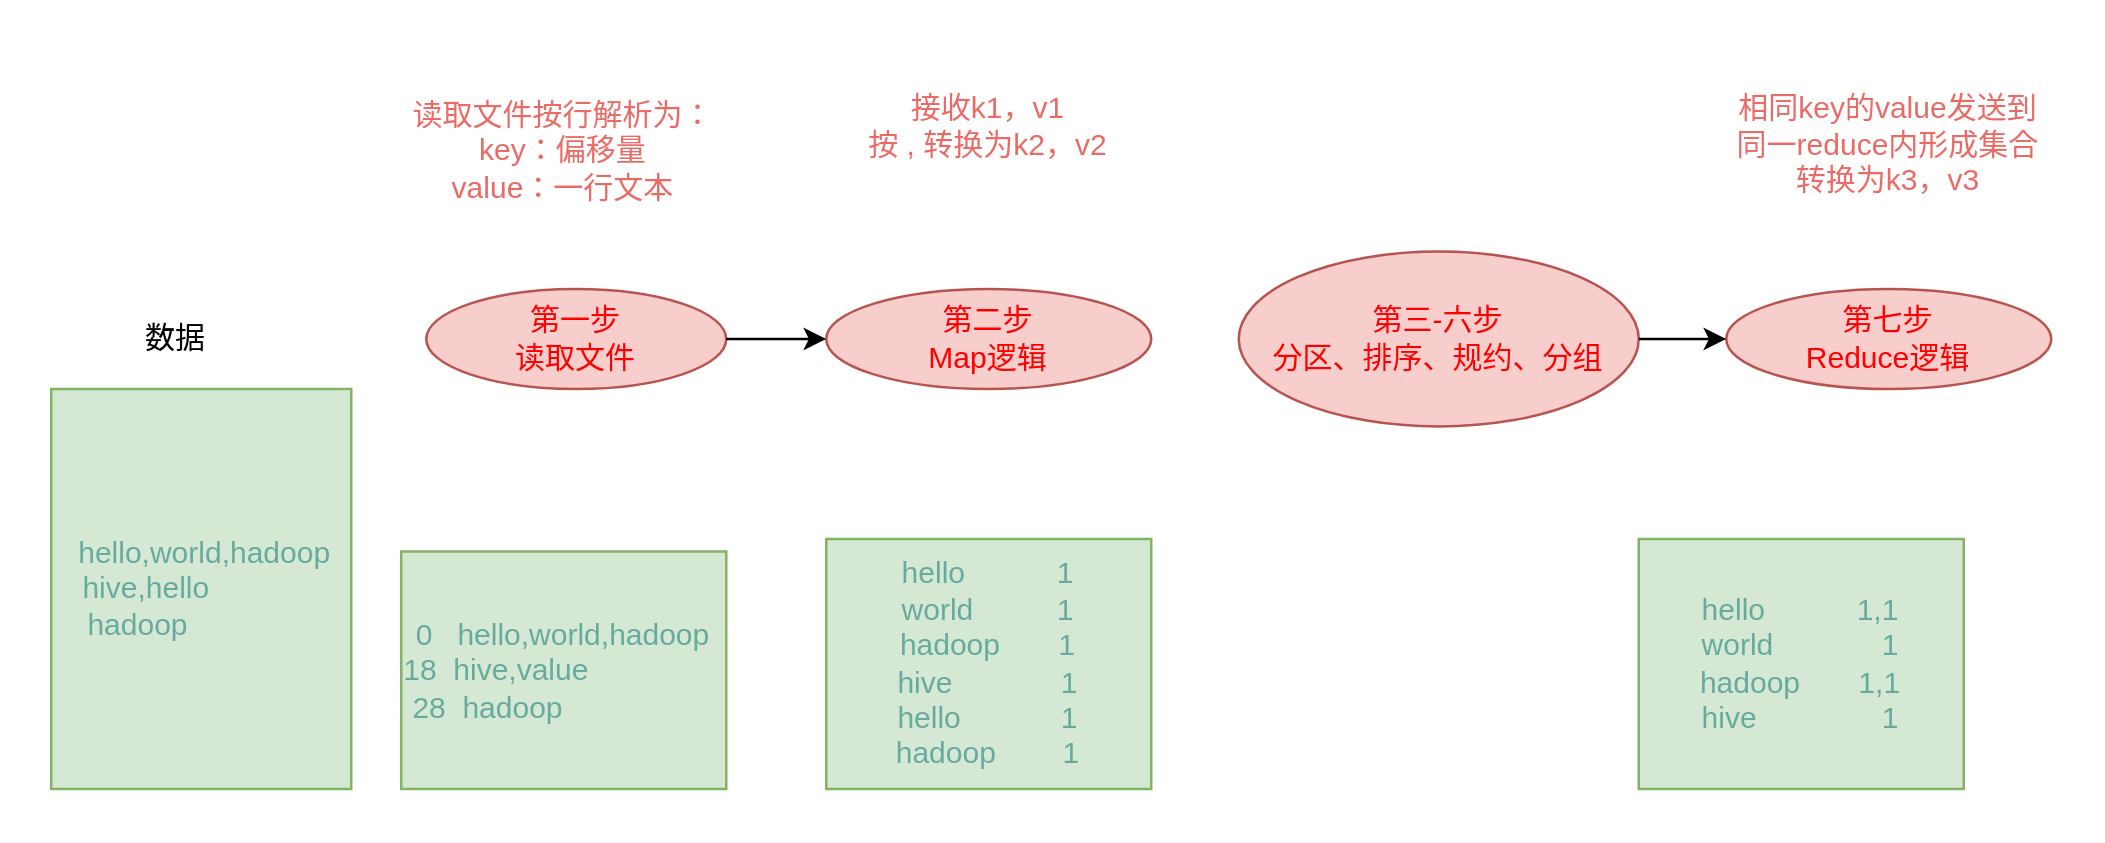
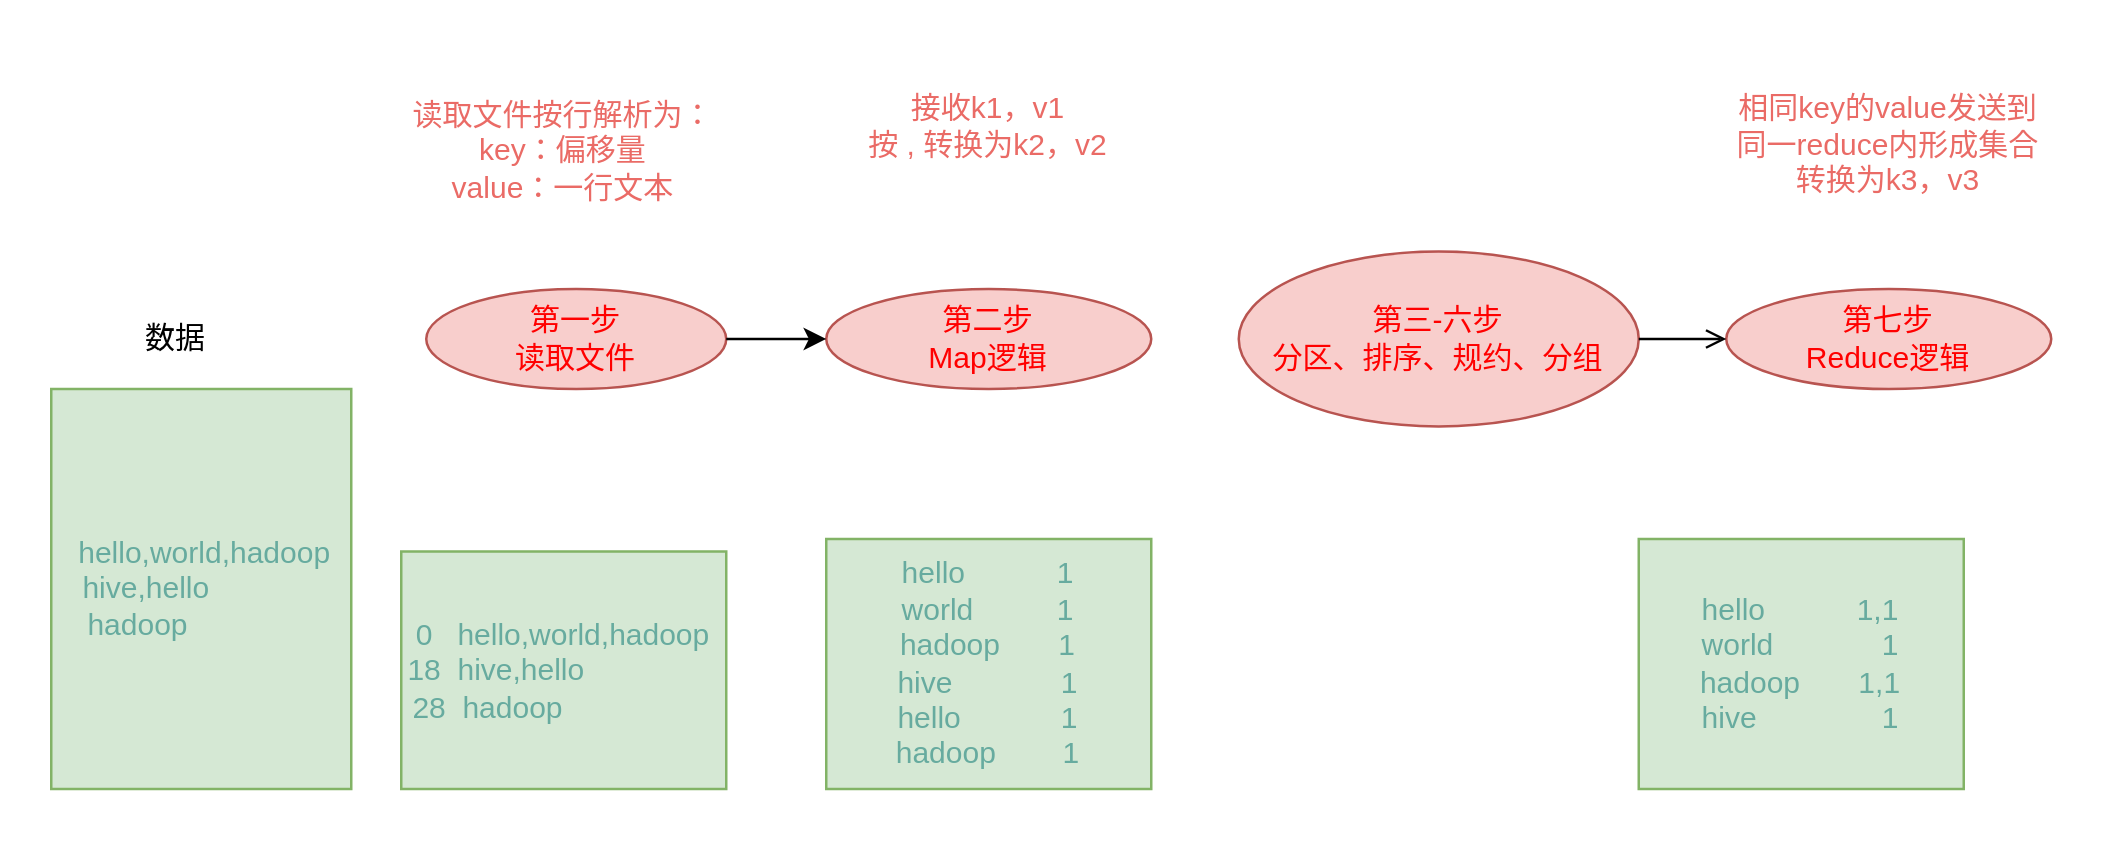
- <mxCell id="15" value="" style="endArrow=classic;html=1;fontColor=#EA6B66;exitX=1;exitY=0.5;exitDx=0;exitDy=0;entryX=0;entryY=0.5;entryDx=0;entryDy=0;" edge="1" parent="1" source="10" target="11"><mxGeometry width="50" height="50" relative="1" as="geometry"><mxPoint x="580" y="230" as="sourcePoint" /><mxPoint x="630" y="180" as="targetPoint" /></mxGeometry></mxCell>
+ <mxCell id="15" value="" style="endArrow=open;html=1;fontColor=#EA6B66;exitX=1;exitY=0.5;exitDx=0;exitDy=0;entryX=0;entryY=0.5;entryDx=0;entryDy=0;" edge="1" parent="1" source="10" target="11"><mxGeometry width="50" height="50" relative="1" as="geometry"><mxPoint x="580" y="230" as="sourcePoint" /><mxPoint x="630" y="180" as="targetPoint" /></mxGeometry></mxCell>
- <mxCell id="6" value="0&amp;nbsp; &amp;nbsp;hello,world,hadoop&lt;br&gt;18&amp;nbsp; hive,value&amp;nbsp; &amp;nbsp; &amp;nbsp; &amp;nbsp; &amp;nbsp; &amp;nbsp; &amp;nbsp; &amp;nbsp;&amp;nbsp;&lt;br&gt;28&amp;nbsp; hadoop&amp;nbsp; &amp;nbsp; &amp;nbsp; &amp;nbsp; &amp;nbsp; &amp;nbsp; &amp;nbsp; &amp;nbsp; &amp;nbsp;&amp;nbsp;" style="rounded=0;whiteSpace=wrap;html=1;fillColor=#d5e8d4;strokeColor=#82b366;fontColor=#67AB9F;" vertex="1" parent="1"><mxGeometry x="160" y="220" width="130" height="95" as="geometry" /></mxCell>
+ <mxCell id="6" value="0&amp;nbsp; &amp;nbsp;hello,world,hadoop&lt;br&gt;18&amp;nbsp; hive,hello&amp;nbsp; &amp;nbsp; &amp;nbsp; &amp;nbsp; &amp;nbsp; &amp;nbsp; &amp;nbsp; &amp;nbsp;&amp;nbsp;&lt;br&gt;28&amp;nbsp; hadoop&amp;nbsp; &amp;nbsp; &amp;nbsp; &amp;nbsp; &amp;nbsp; &amp;nbsp; &amp;nbsp; &amp;nbsp; &amp;nbsp;&amp;nbsp;" style="rounded=0;whiteSpace=wrap;html=1;fillColor=#d5e8d4;strokeColor=#82b366;fontColor=#67AB9F;" vertex="1" parent="1"><mxGeometry x="160" y="220" width="130" height="95" as="geometry" /></mxCell>
